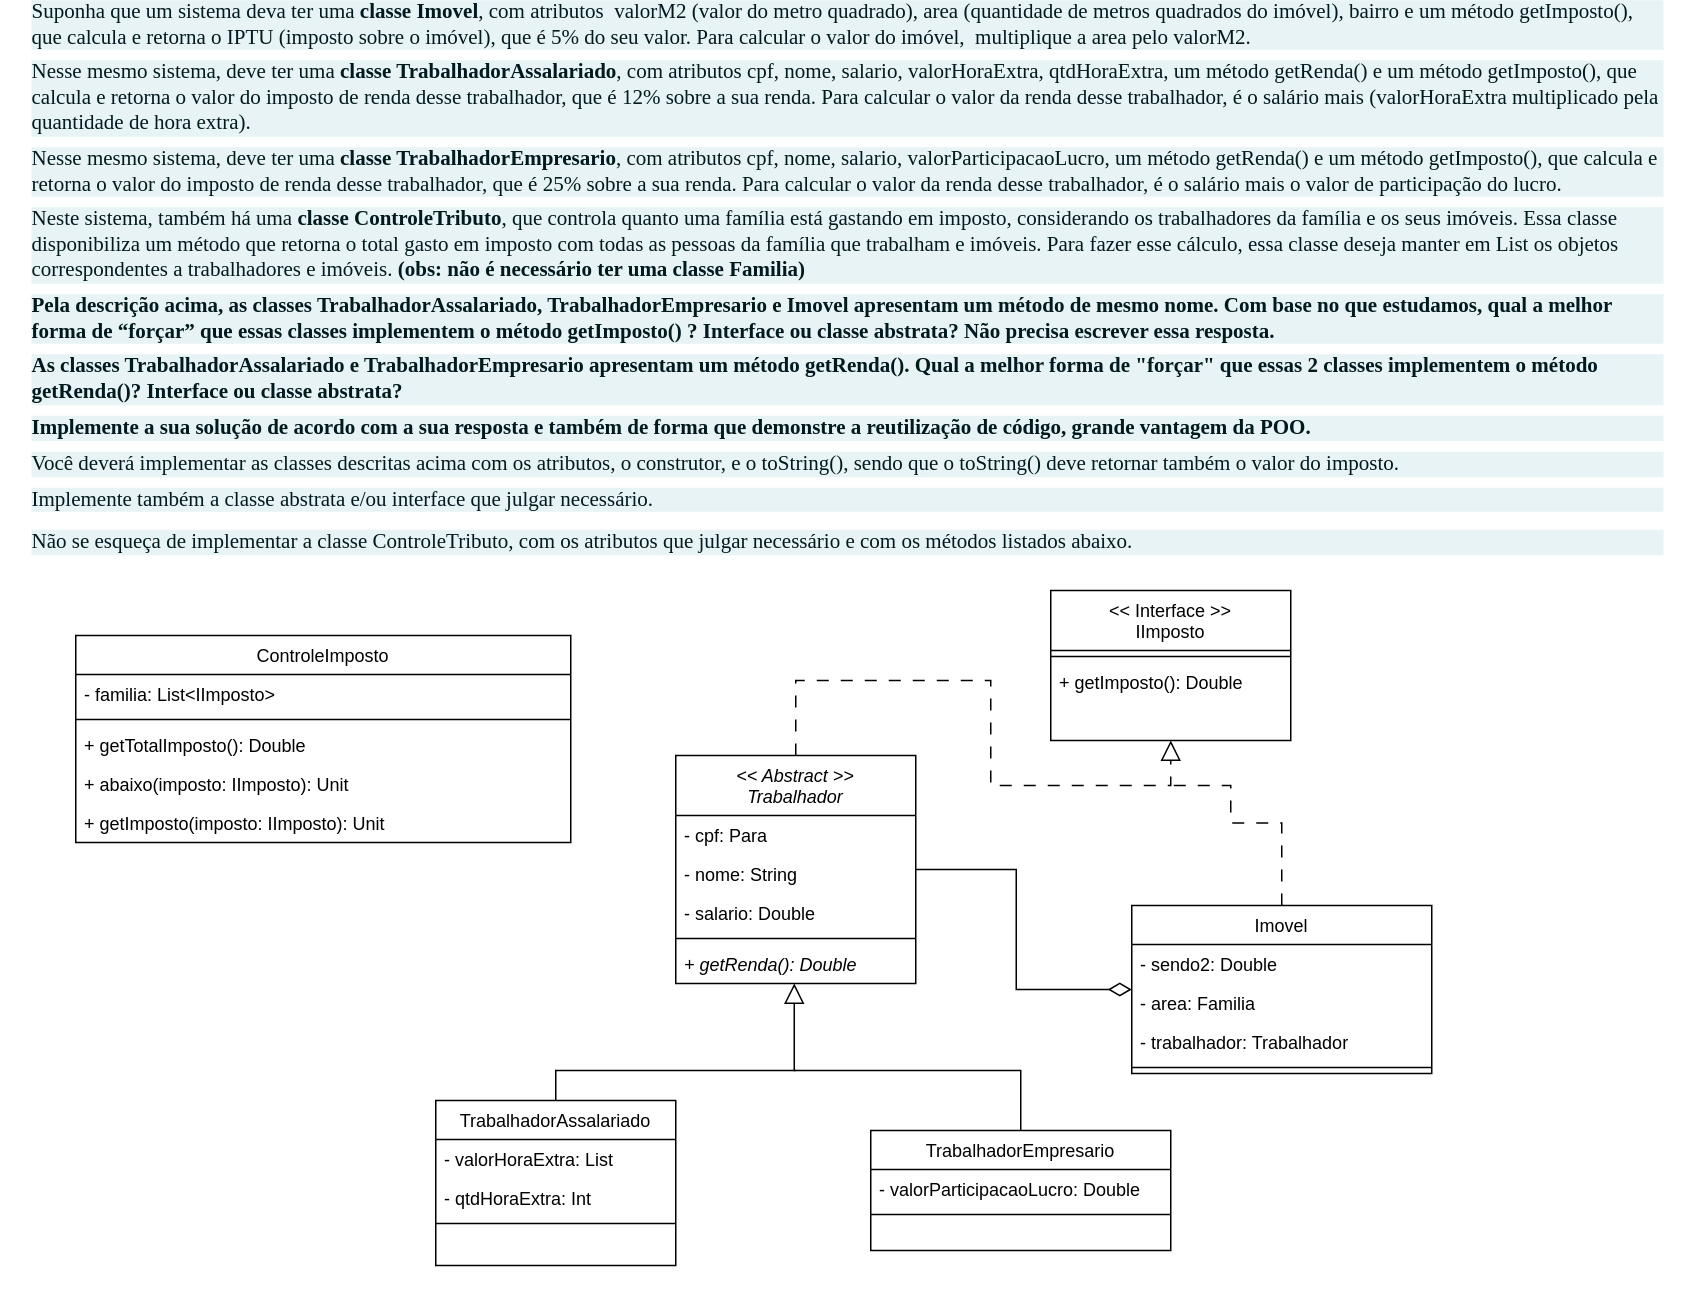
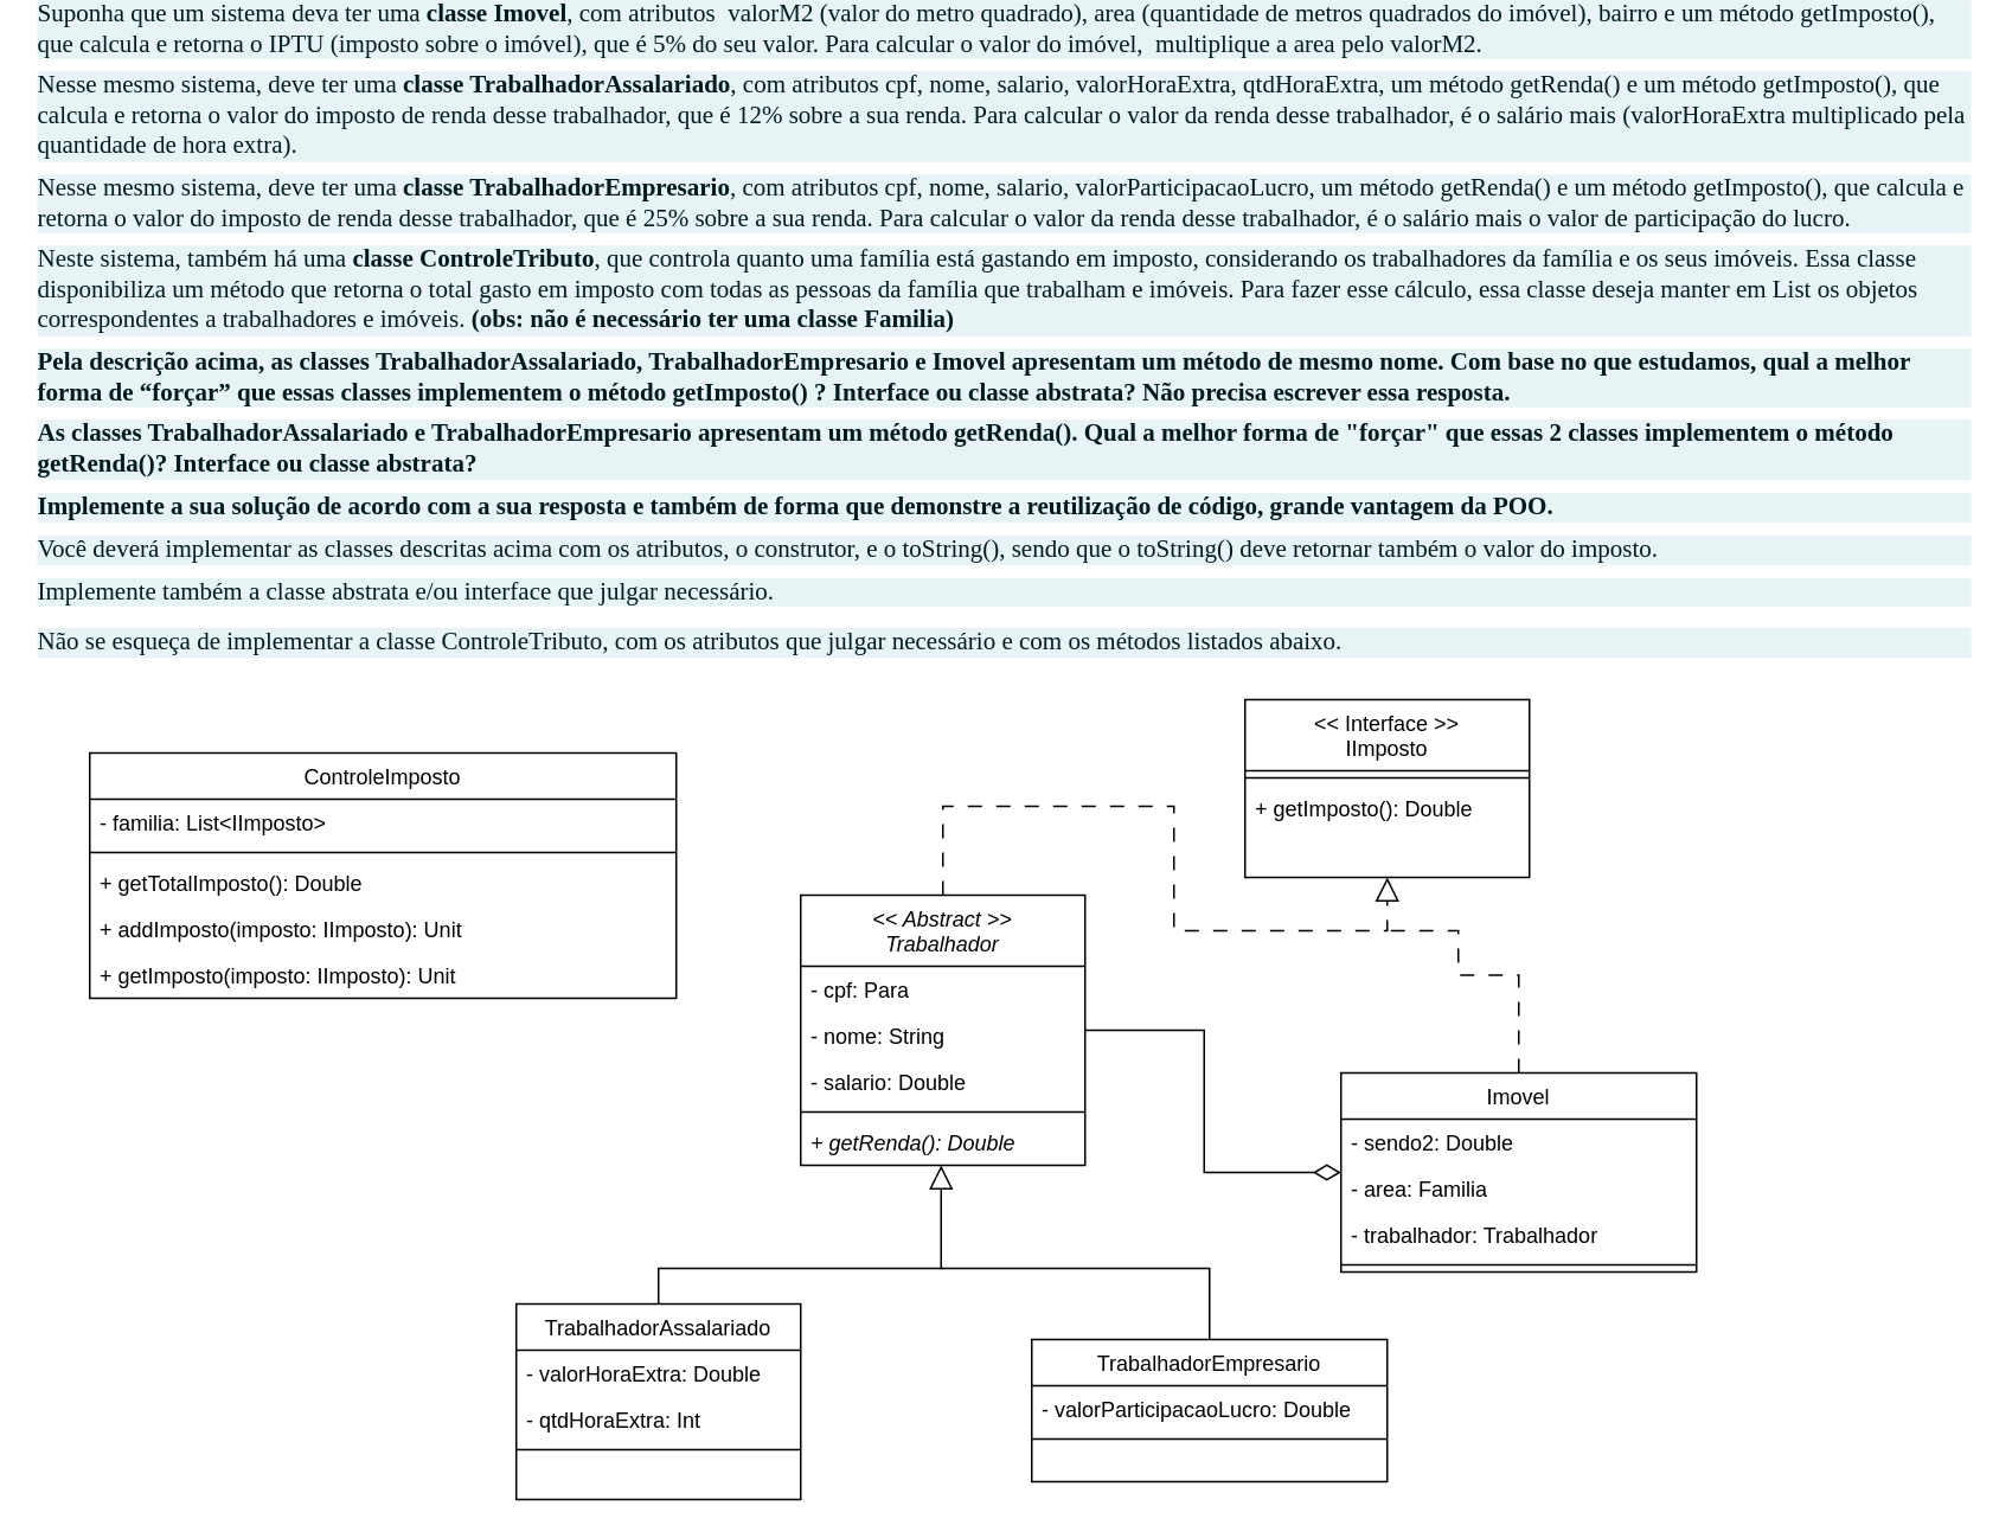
- <mxCell id="24" value="+ abaixo(imposto: IImposto): Unit" style="text;align=left;verticalAlign=top;spacingLeft=4;spacingRight=4;overflow=hidden;rotatable=0;points=[[0,0.5],[1,0.5]];portConstraint=eastwest;rounded=0;shadow=0;html=0;" vertex="1" parent="20"><mxGeometry y="86" width="330" height="26" as="geometry" /></mxCell>
+ <mxCell id="24" value="+ addImposto(imposto: IImposto): Unit" style="text;align=left;verticalAlign=top;spacingLeft=4;spacingRight=4;overflow=hidden;rotatable=0;points=[[0,0.5],[1,0.5]];portConstraint=eastwest;rounded=0;shadow=0;html=0;" vertex="1" parent="20"><mxGeometry y="86" width="330" height="26" as="geometry" /></mxCell>
- <mxCell id="12" value="- valorHoraExtra: List" style="text;align=left;verticalAlign=top;spacingLeft=4;spacingRight=4;overflow=hidden;rotatable=0;points=[[0,0.5],[1,0.5]];portConstraint=eastwest;rounded=0;shadow=0;html=0;" vertex="1" parent="11"><mxGeometry y="26" width="160" height="26" as="geometry" /></mxCell>
+ <mxCell id="12" value="- valorHoraExtra: Double" style="text;align=left;verticalAlign=top;spacingLeft=4;spacingRight=4;overflow=hidden;rotatable=0;points=[[0,0.5],[1,0.5]];portConstraint=eastwest;rounded=0;shadow=0;html=0;" vertex="1" parent="11"><mxGeometry y="26" width="160" height="26" as="geometry" /></mxCell>
